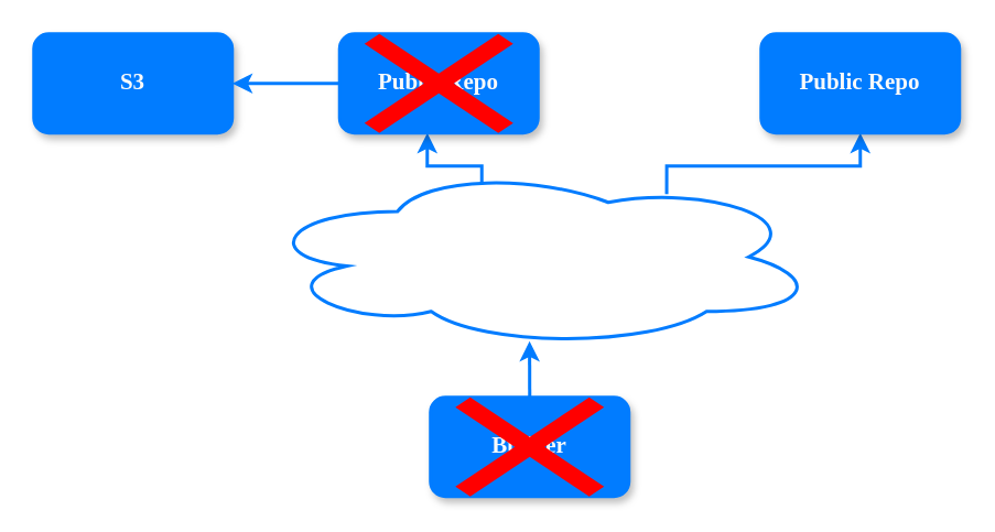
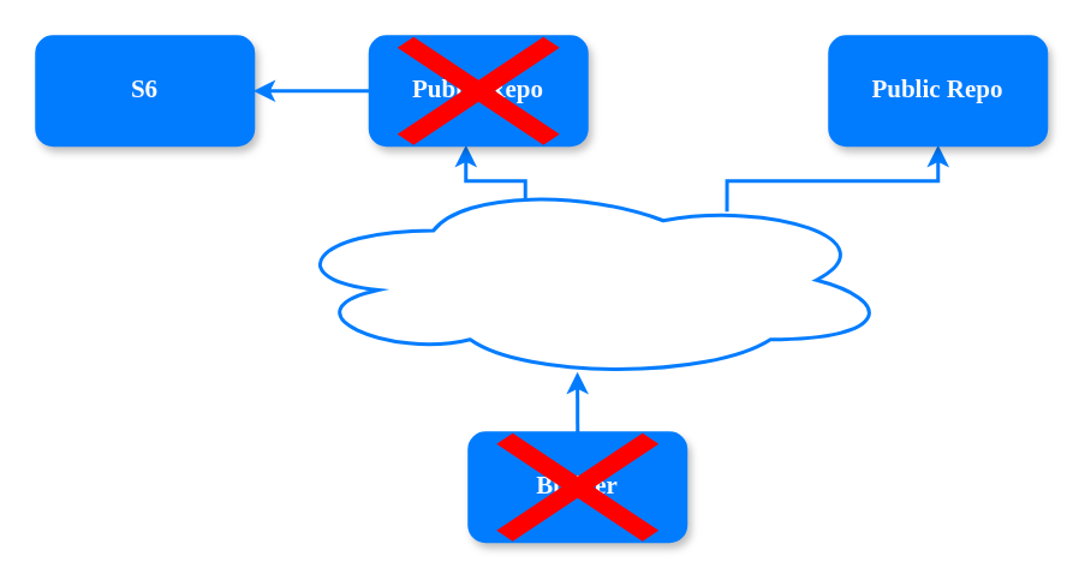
- <mxCell id="10" value="S3" style="rounded=1;whiteSpace=wrap;html=1;fillColor=#017CFF;strokeWidth=2;fontColor=#FAFAFA;fontFamily=Montserrat;fontStyle=1;shadow=1;strokeColor=#017CFF;fontSize=14;" parent="1" vertex="1"><mxGeometry x="20" y="20" width="120" height="60" as="geometry" /></mxCell>
+ <mxCell id="10" value="S6" style="rounded=1;whiteSpace=wrap;html=1;fillColor=#017CFF;strokeWidth=2;fontColor=#FAFAFA;fontFamily=Montserrat;fontStyle=1;shadow=1;strokeColor=#017CFF;fontSize=14;" parent="1" vertex="1"><mxGeometry x="20" y="20" width="120" height="60" as="geometry" /></mxCell>
